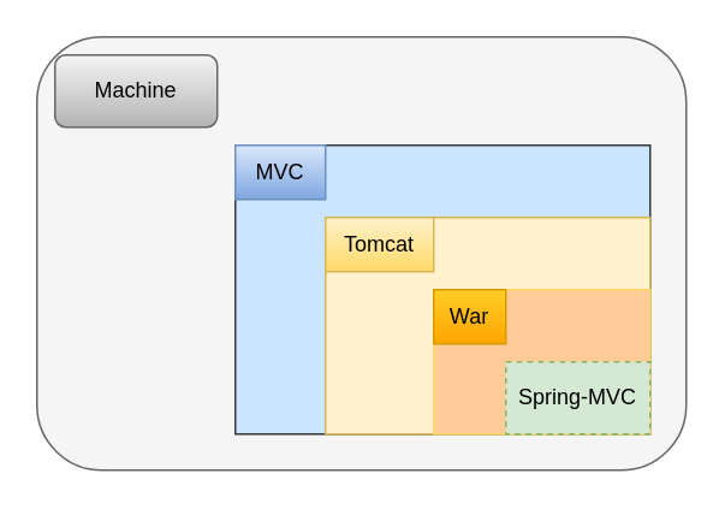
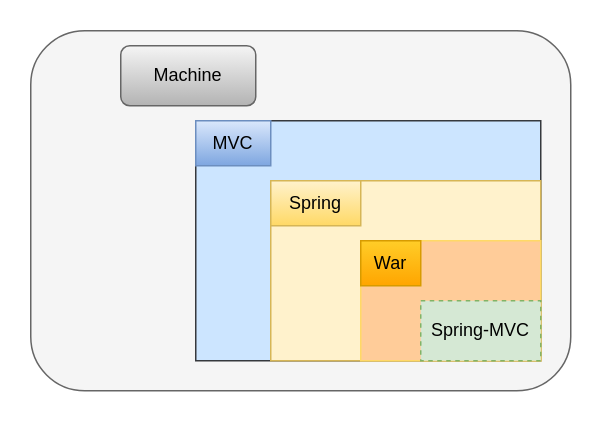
- <mxCell id="10" value="Machine" style="rounded=1;whiteSpace=wrap;html=1;fillColor=#f5f5f5;gradientColor=#b3b3b3;strokeColor=#666666;" vertex="1" parent="1"><mxGeometry x="30" y="30" width="90" height="40" as="geometry" /></mxCell>
+ <mxCell id="10" value="Machine" style="rounded=1;whiteSpace=wrap;html=1;fillColor=#f5f5f5;gradientColor=#b3b3b3;strokeColor=#666666;" vertex="1" parent="1"><mxGeometry x="80" y="30" width="90" height="40" as="geometry" /></mxCell>
- <mxCell id="8" value="Tomcat" style="rounded=0;whiteSpace=wrap;html=1;fillColor=#fff2cc;strokeColor=#d6b656;gradientColor=#ffd966;" vertex="1" parent="1"><mxGeometry x="180" y="120" width="60" height="30" as="geometry" /></mxCell>
+ <mxCell id="8" value="Spring" style="rounded=0;whiteSpace=wrap;html=1;fillColor=#fff2cc;strokeColor=#d6b656;gradientColor=#ffd966;" vertex="1" parent="1"><mxGeometry x="180" y="120" width="60" height="30" as="geometry" /></mxCell>
